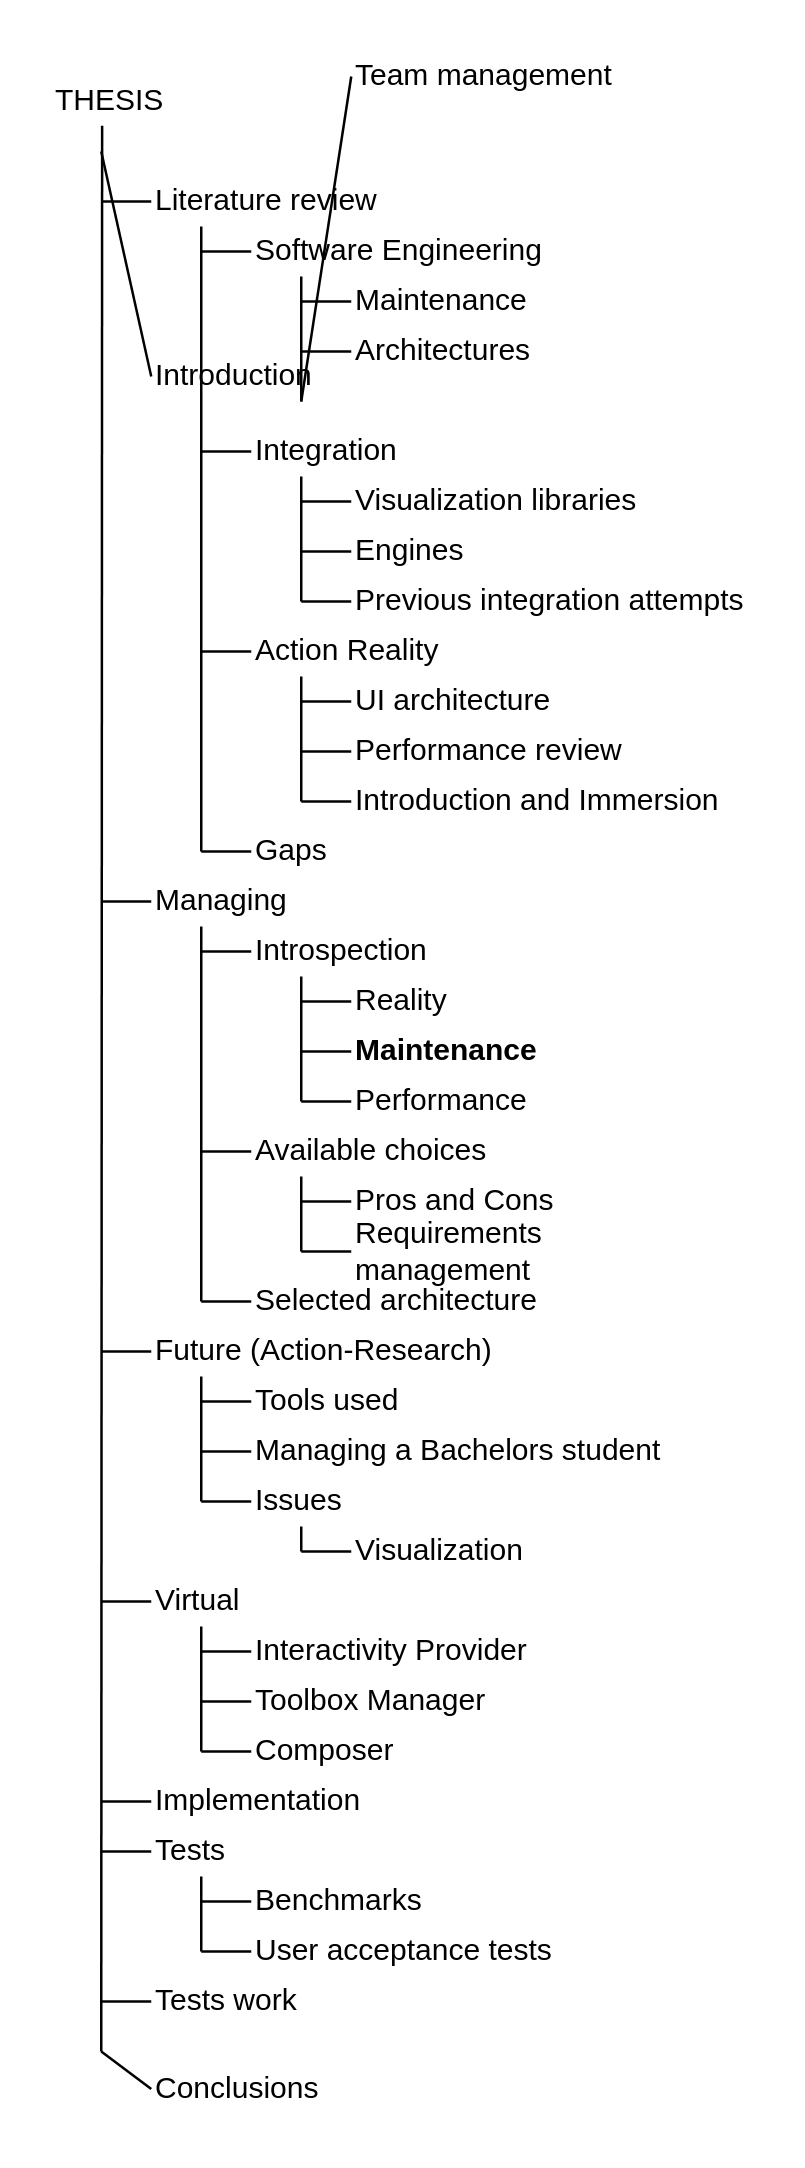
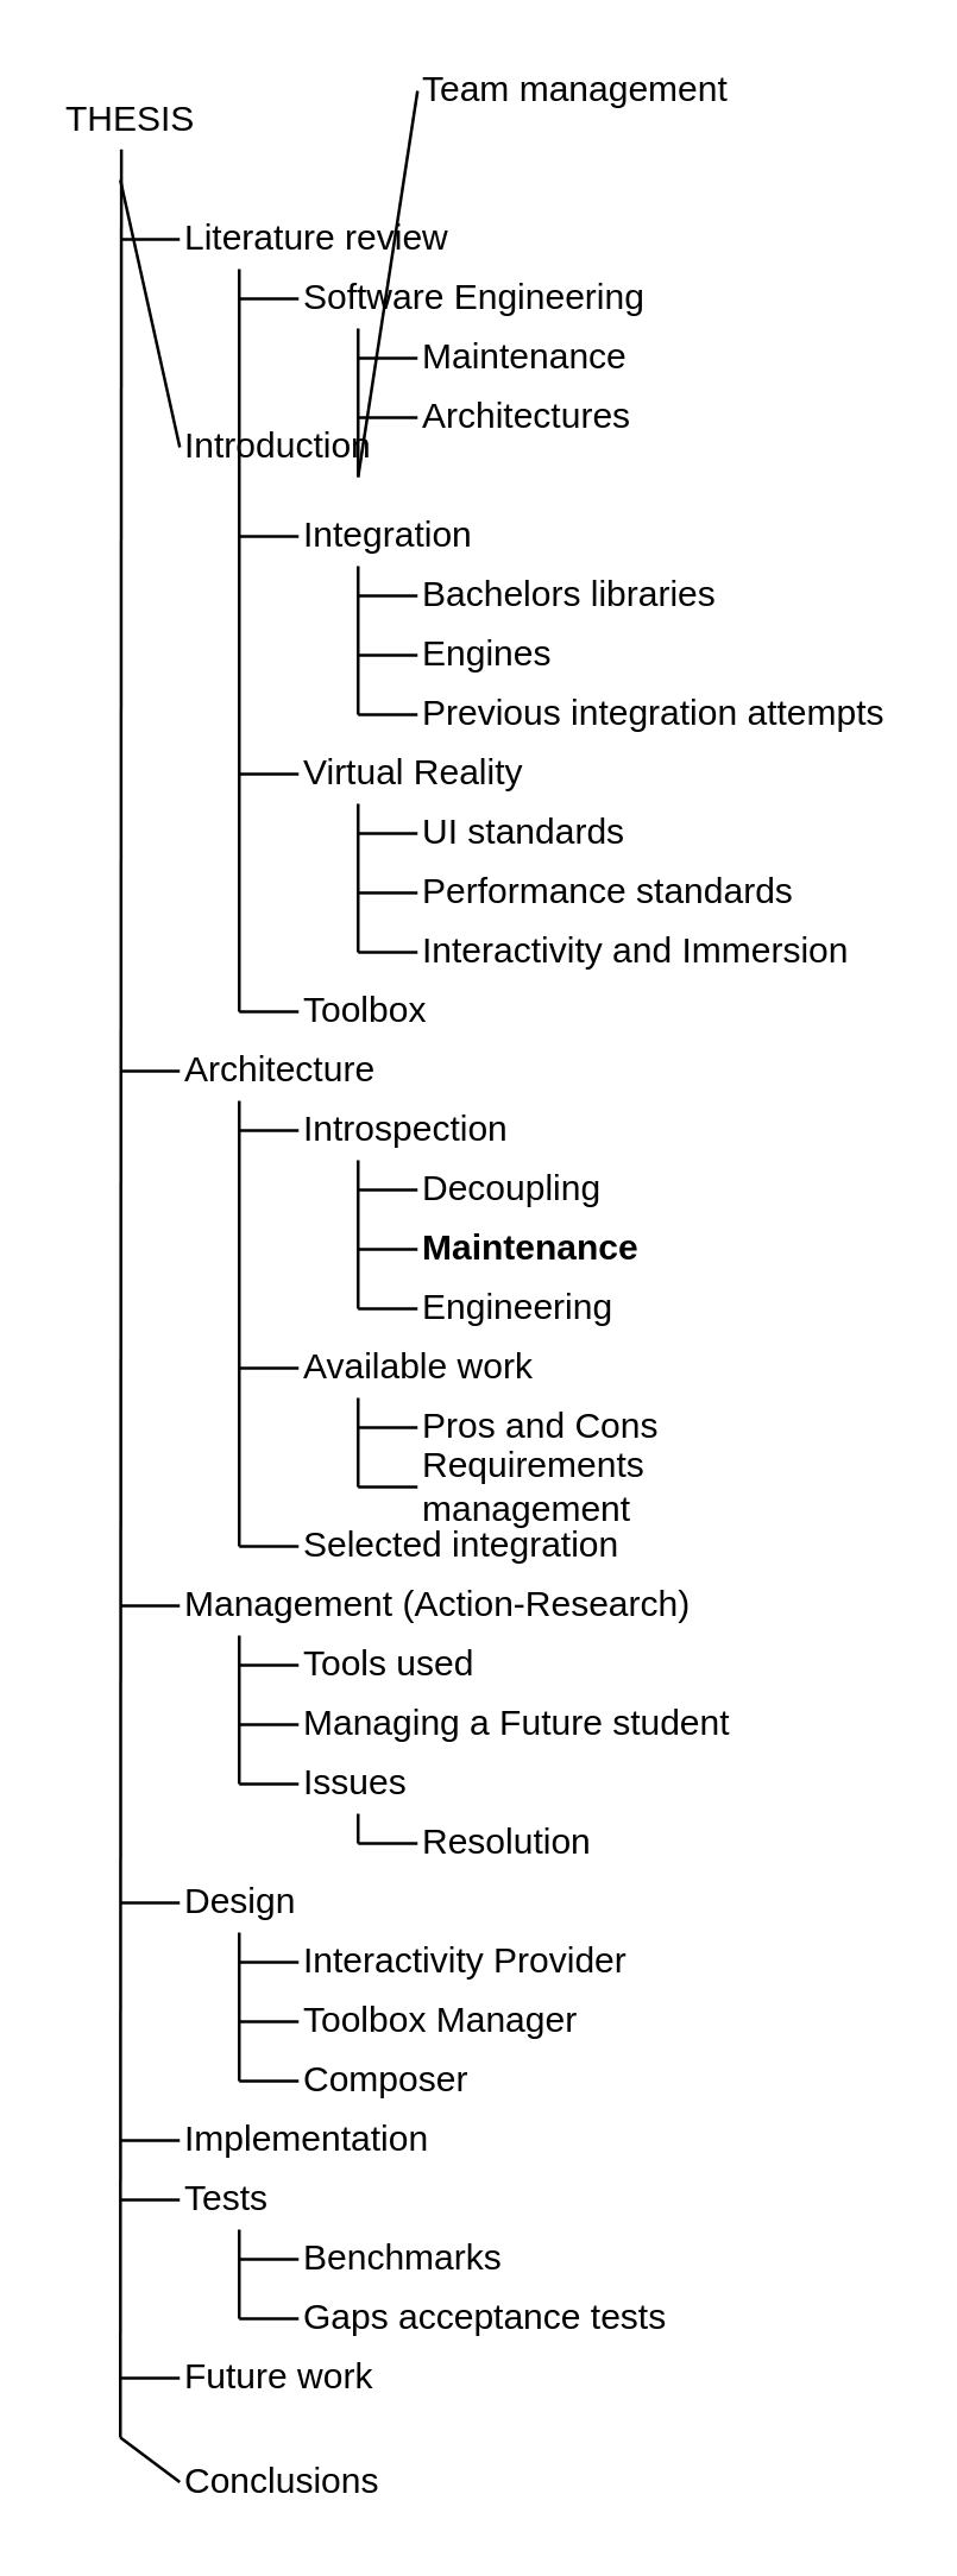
- <mxCell id="20" value="Visualization libraries" style="text;html=1;strokeColor=none;fillColor=none;align=left;verticalAlign=middle;whiteSpace=wrap;rounded=0;" parent="1" vertex="1"><mxGeometry x="140" y="190" width="120" height="20" as="geometry" /></mxCell>
+ <mxCell id="20" value="Bachelors libraries" style="text;html=1;strokeColor=none;fillColor=none;align=left;verticalAlign=middle;whiteSpace=wrap;rounded=0;" parent="1" vertex="1"><mxGeometry x="140" y="190" width="120" height="20" as="geometry" /></mxCell>
- <mxCell id="27" value="Action Reality" style="text;html=1;strokeColor=none;fillColor=none;align=left;verticalAlign=middle;whiteSpace=wrap;rounded=0;" parent="1" vertex="1"><mxGeometry x="100" y="250" width="120" height="20" as="geometry" /></mxCell>
+ <mxCell id="27" value="Virtual Reality" style="text;html=1;strokeColor=none;fillColor=none;align=left;verticalAlign=middle;whiteSpace=wrap;rounded=0;" parent="1" vertex="1"><mxGeometry x="100" y="250" width="120" height="20" as="geometry" /></mxCell>
- <mxCell id="31" value="UI architecture" style="text;html=1;strokeColor=none;fillColor=none;align=left;verticalAlign=middle;whiteSpace=wrap;rounded=0;" parent="1" vertex="1"><mxGeometry x="140" y="270" width="120" height="20" as="geometry" /></mxCell>
+ <mxCell id="31" value="UI standards" style="text;html=1;strokeColor=none;fillColor=none;align=left;verticalAlign=middle;whiteSpace=wrap;rounded=0;" parent="1" vertex="1"><mxGeometry x="140" y="270" width="120" height="20" as="geometry" /></mxCell>
- <mxCell id="32" value="Performance review" style="text;html=1;strokeColor=none;fillColor=none;align=left;verticalAlign=middle;whiteSpace=wrap;rounded=0;" parent="1" vertex="1"><mxGeometry x="140" y="290" width="160" height="20" as="geometry" /></mxCell>
+ <mxCell id="32" value="Performance standards" style="text;html=1;strokeColor=none;fillColor=none;align=left;verticalAlign=middle;whiteSpace=wrap;rounded=0;" parent="1" vertex="1"><mxGeometry x="140" y="290" width="160" height="20" as="geometry" /></mxCell>
- <mxCell id="34" value="Introduction and Immersion" style="text;html=1;strokeColor=none;fillColor=none;align=left;verticalAlign=middle;whiteSpace=wrap;rounded=0;" parent="1" vertex="1"><mxGeometry x="140" y="310" width="150" height="20" as="geometry" /></mxCell>
+ <mxCell id="34" value="Interactivity and Immersion" style="text;html=1;strokeColor=none;fillColor=none;align=left;verticalAlign=middle;whiteSpace=wrap;rounded=0;" parent="1" vertex="1"><mxGeometry x="140" y="310" width="150" height="20" as="geometry" /></mxCell>
- <mxCell id="92" value="Gaps" style="text;html=1;strokeColor=none;fillColor=none;align=left;verticalAlign=middle;whiteSpace=wrap;rounded=0;" vertex="1" parent="1"><mxGeometry x="100" y="330" width="150" height="20" as="geometry" /></mxCell>
+ <mxCell id="92" value="Toolbox" style="text;html=1;strokeColor=none;fillColor=none;align=left;verticalAlign=middle;whiteSpace=wrap;rounded=0;" vertex="1" parent="1"><mxGeometry x="100" y="330" width="150" height="20" as="geometry" /></mxCell>
- <mxCell id="36" value="Managing" style="text;html=1;strokeColor=none;fillColor=none;align=left;verticalAlign=middle;whiteSpace=wrap;rounded=0;" parent="1" vertex="1"><mxGeometry x="60" y="350" width="70" height="20" as="geometry" /></mxCell>
+ <mxCell id="36" value="Architecture" style="text;html=1;strokeColor=none;fillColor=none;align=left;verticalAlign=middle;whiteSpace=wrap;rounded=0;" parent="1" vertex="1"><mxGeometry x="60" y="350" width="70" height="20" as="geometry" /></mxCell>
- <mxCell id="43" value="Reality" style="text;html=1;strokeColor=none;fillColor=none;align=left;verticalAlign=middle;whiteSpace=wrap;rounded=0;" parent="1" vertex="1"><mxGeometry x="140" y="390" width="120" height="20" as="geometry" /></mxCell>
+ <mxCell id="43" value="Decoupling" style="text;html=1;strokeColor=none;fillColor=none;align=left;verticalAlign=middle;whiteSpace=wrap;rounded=0;" parent="1" vertex="1"><mxGeometry x="140" y="390" width="120" height="20" as="geometry" /></mxCell>
- <mxCell id="46" value="Performance" style="text;html=1;strokeColor=none;fillColor=none;align=left;verticalAlign=middle;whiteSpace=wrap;rounded=0;" parent="1" vertex="1"><mxGeometry x="140" y="430" width="120" height="20" as="geometry" /></mxCell>
+ <mxCell id="46" value="Engineering" style="text;html=1;strokeColor=none;fillColor=none;align=left;verticalAlign=middle;whiteSpace=wrap;rounded=0;" parent="1" vertex="1"><mxGeometry x="140" y="430" width="120" height="20" as="geometry" /></mxCell>
- <mxCell id="48" value="Available choices" style="text;html=1;strokeColor=none;fillColor=none;align=left;verticalAlign=middle;whiteSpace=wrap;rounded=0;" parent="1" vertex="1"><mxGeometry x="100" y="450" width="120" height="20" as="geometry" /></mxCell>
+ <mxCell id="48" value="Available work" style="text;html=1;strokeColor=none;fillColor=none;align=left;verticalAlign=middle;whiteSpace=wrap;rounded=0;" parent="1" vertex="1"><mxGeometry x="100" y="450" width="120" height="20" as="geometry" /></mxCell>
- <mxCell id="55" value="Selected architecture" style="text;html=1;strokeColor=none;fillColor=none;align=left;verticalAlign=middle;whiteSpace=wrap;rounded=0;" parent="1" vertex="1"><mxGeometry x="100" y="510" width="120" height="20" as="geometry" /></mxCell>
+ <mxCell id="55" value="Selected integration" style="text;html=1;strokeColor=none;fillColor=none;align=left;verticalAlign=middle;whiteSpace=wrap;rounded=0;" parent="1" vertex="1"><mxGeometry x="100" y="510" width="120" height="20" as="geometry" /></mxCell>
- <mxCell id="57" value="Future (Action-Research)" style="text;html=1;strokeColor=none;fillColor=none;align=left;verticalAlign=middle;whiteSpace=wrap;rounded=0;" parent="1" vertex="1"><mxGeometry x="60" y="530" width="180" height="20" as="geometry" /></mxCell>
+ <mxCell id="57" value="Management (Action-Research)" style="text;html=1;strokeColor=none;fillColor=none;align=left;verticalAlign=middle;whiteSpace=wrap;rounded=0;" parent="1" vertex="1"><mxGeometry x="60" y="530" width="180" height="20" as="geometry" /></mxCell>
- <mxCell id="60" value="Managing a Bachelors student" style="text;html=1;strokeColor=none;fillColor=none;align=left;verticalAlign=middle;whiteSpace=wrap;rounded=0;" parent="1" vertex="1"><mxGeometry x="100" y="570" width="170" height="20" as="geometry" /></mxCell>
+ <mxCell id="60" value="Managing a Future student" style="text;html=1;strokeColor=none;fillColor=none;align=left;verticalAlign=middle;whiteSpace=wrap;rounded=0;" parent="1" vertex="1"><mxGeometry x="100" y="570" width="170" height="20" as="geometry" /></mxCell>
- <mxCell id="68" value="Visualization" style="text;html=1;strokeColor=none;fillColor=none;align=left;verticalAlign=middle;whiteSpace=wrap;rounded=0;" parent="1" vertex="1"><mxGeometry x="140" y="610" width="120" height="20" as="geometry" /></mxCell>
+ <mxCell id="68" value="Resolution" style="text;html=1;strokeColor=none;fillColor=none;align=left;verticalAlign=middle;whiteSpace=wrap;rounded=0;" parent="1" vertex="1"><mxGeometry x="140" y="610" width="120" height="20" as="geometry" /></mxCell>
- <mxCell id="70" value="Virtual" style="text;html=1;strokeColor=none;fillColor=none;align=left;verticalAlign=middle;whiteSpace=wrap;rounded=0;" parent="1" vertex="1"><mxGeometry x="60" y="630" width="120" height="20" as="geometry" /></mxCell>
+ <mxCell id="70" value="Design" style="text;html=1;strokeColor=none;fillColor=none;align=left;verticalAlign=middle;whiteSpace=wrap;rounded=0;" parent="1" vertex="1"><mxGeometry x="60" y="630" width="120" height="20" as="geometry" /></mxCell>
- <mxCell id="84" value="User acceptance tests" style="text;html=1;strokeColor=none;fillColor=none;align=left;verticalAlign=middle;whiteSpace=wrap;rounded=0;" parent="1" vertex="1"><mxGeometry x="100" y="770" width="130" height="20" as="geometry" /></mxCell>
+ <mxCell id="84" value="Gaps acceptance tests" style="text;html=1;strokeColor=none;fillColor=none;align=left;verticalAlign=middle;whiteSpace=wrap;rounded=0;" parent="1" vertex="1"><mxGeometry x="100" y="770" width="130" height="20" as="geometry" /></mxCell>
- <mxCell id="87" value="Tests work" style="text;html=1;strokeColor=none;fillColor=none;align=left;verticalAlign=middle;whiteSpace=wrap;rounded=0;" parent="1" vertex="1"><mxGeometry x="60" y="790" width="120" height="20" as="geometry" /></mxCell>
+ <mxCell id="87" value="Future work" style="text;html=1;strokeColor=none;fillColor=none;align=left;verticalAlign=middle;whiteSpace=wrap;rounded=0;" parent="1" vertex="1"><mxGeometry x="60" y="790" width="120" height="20" as="geometry" /></mxCell>
